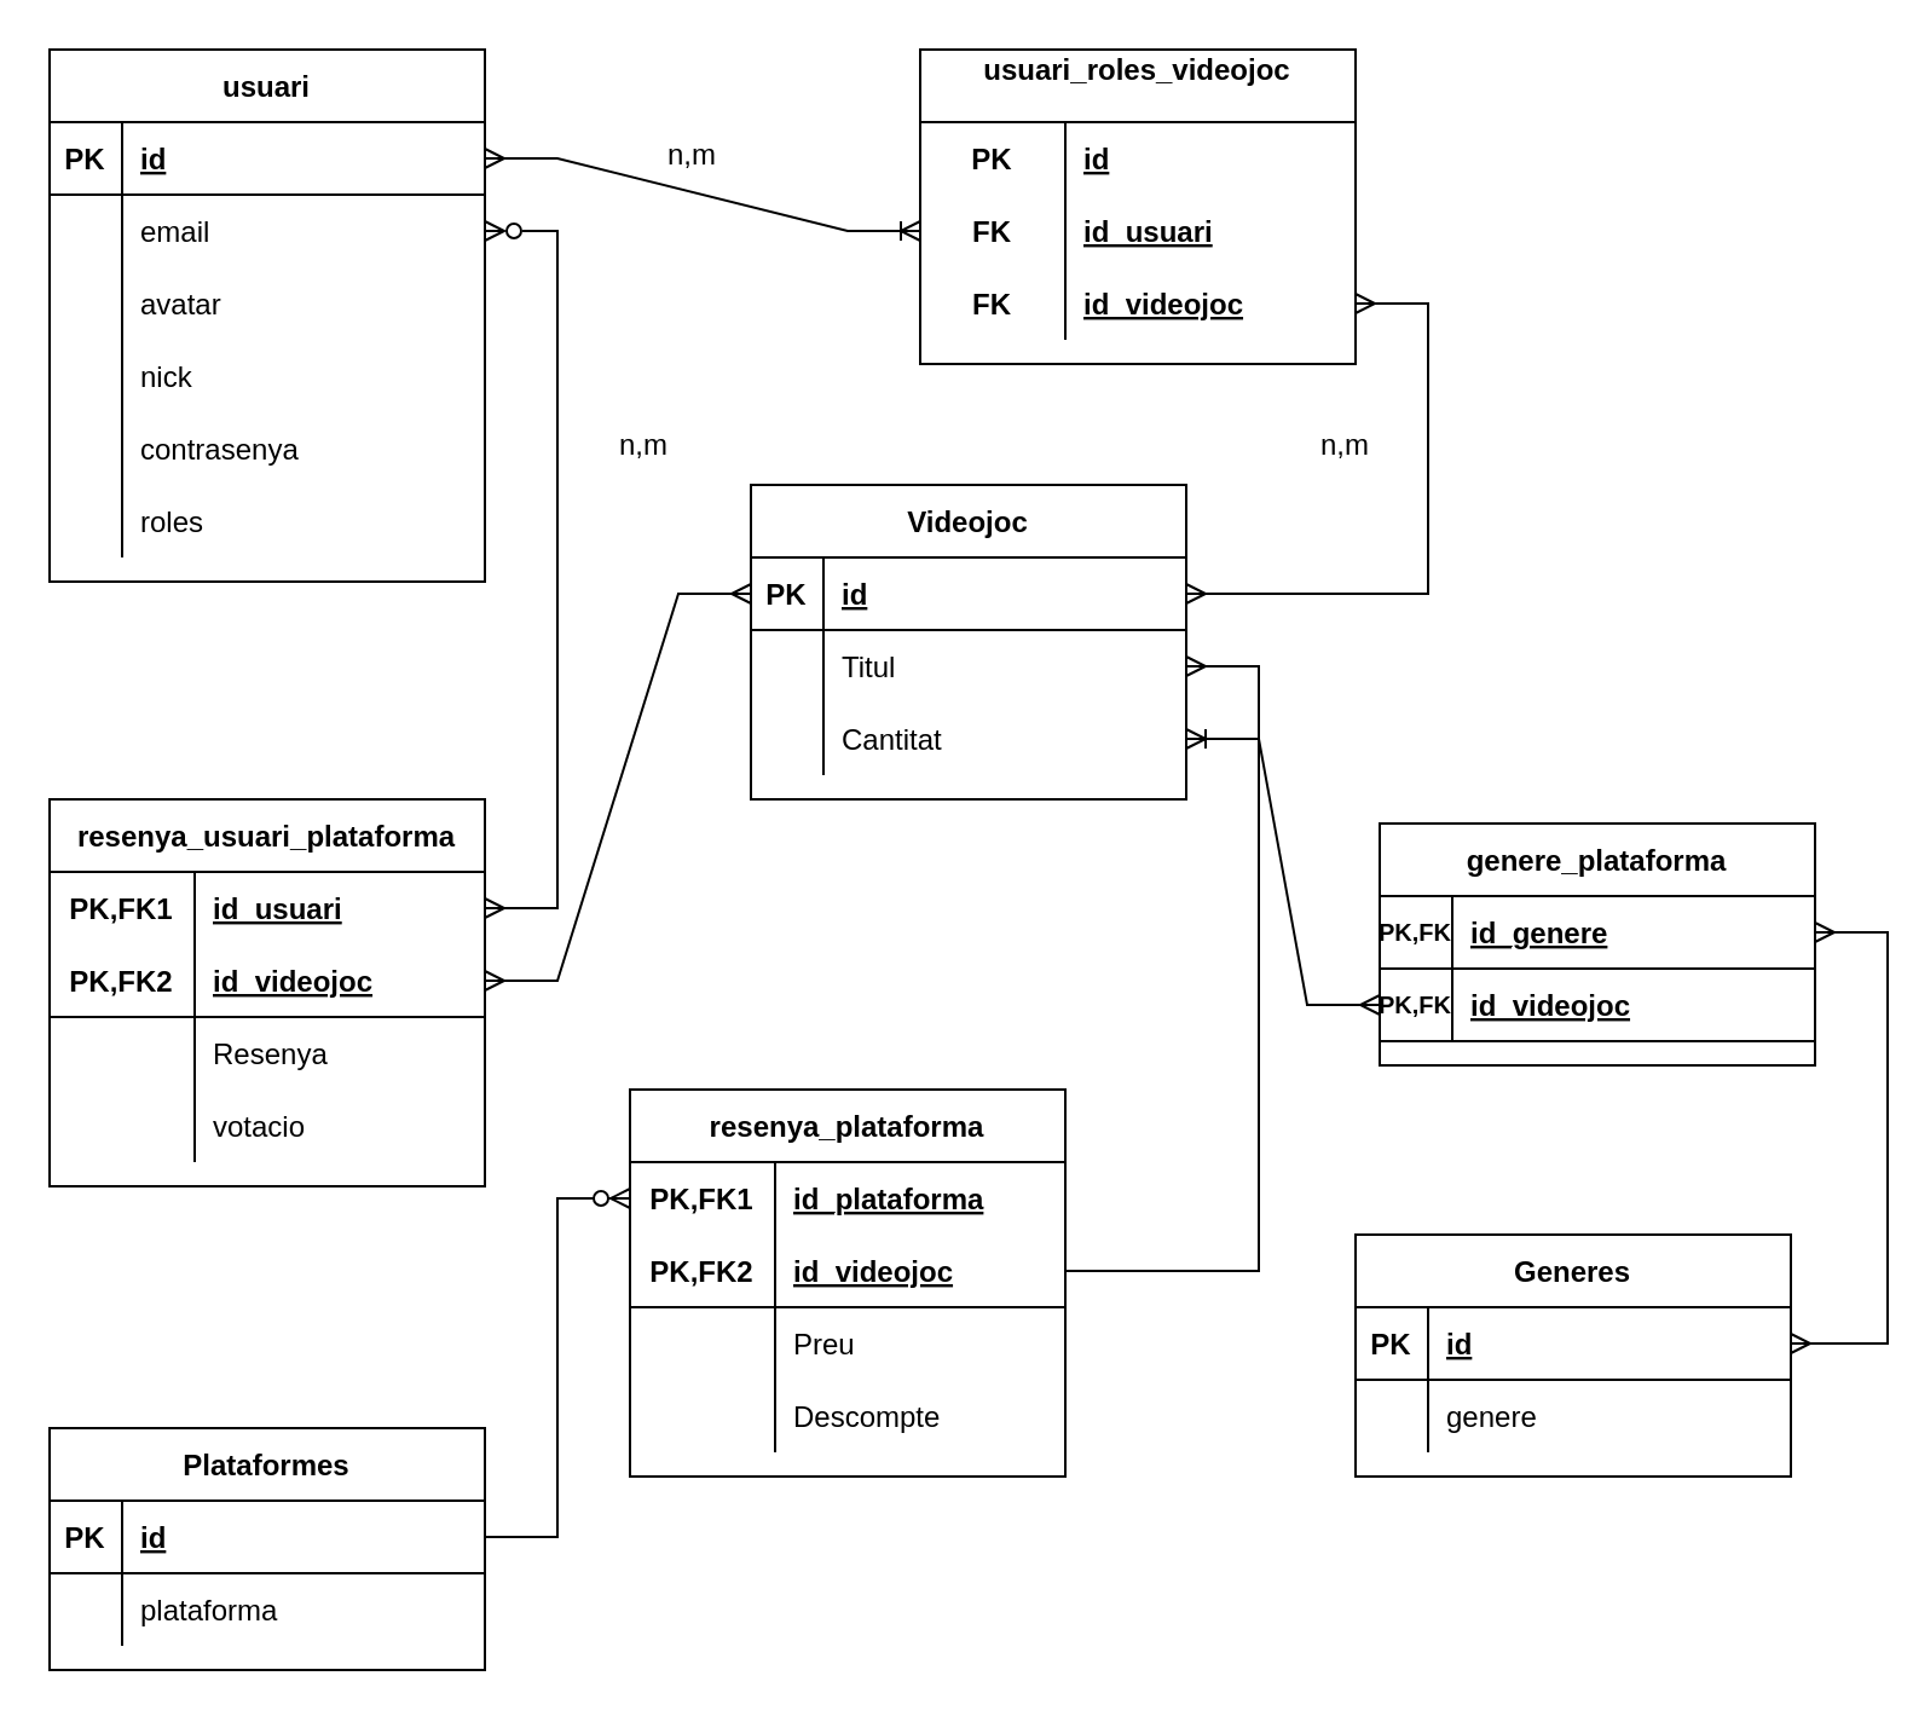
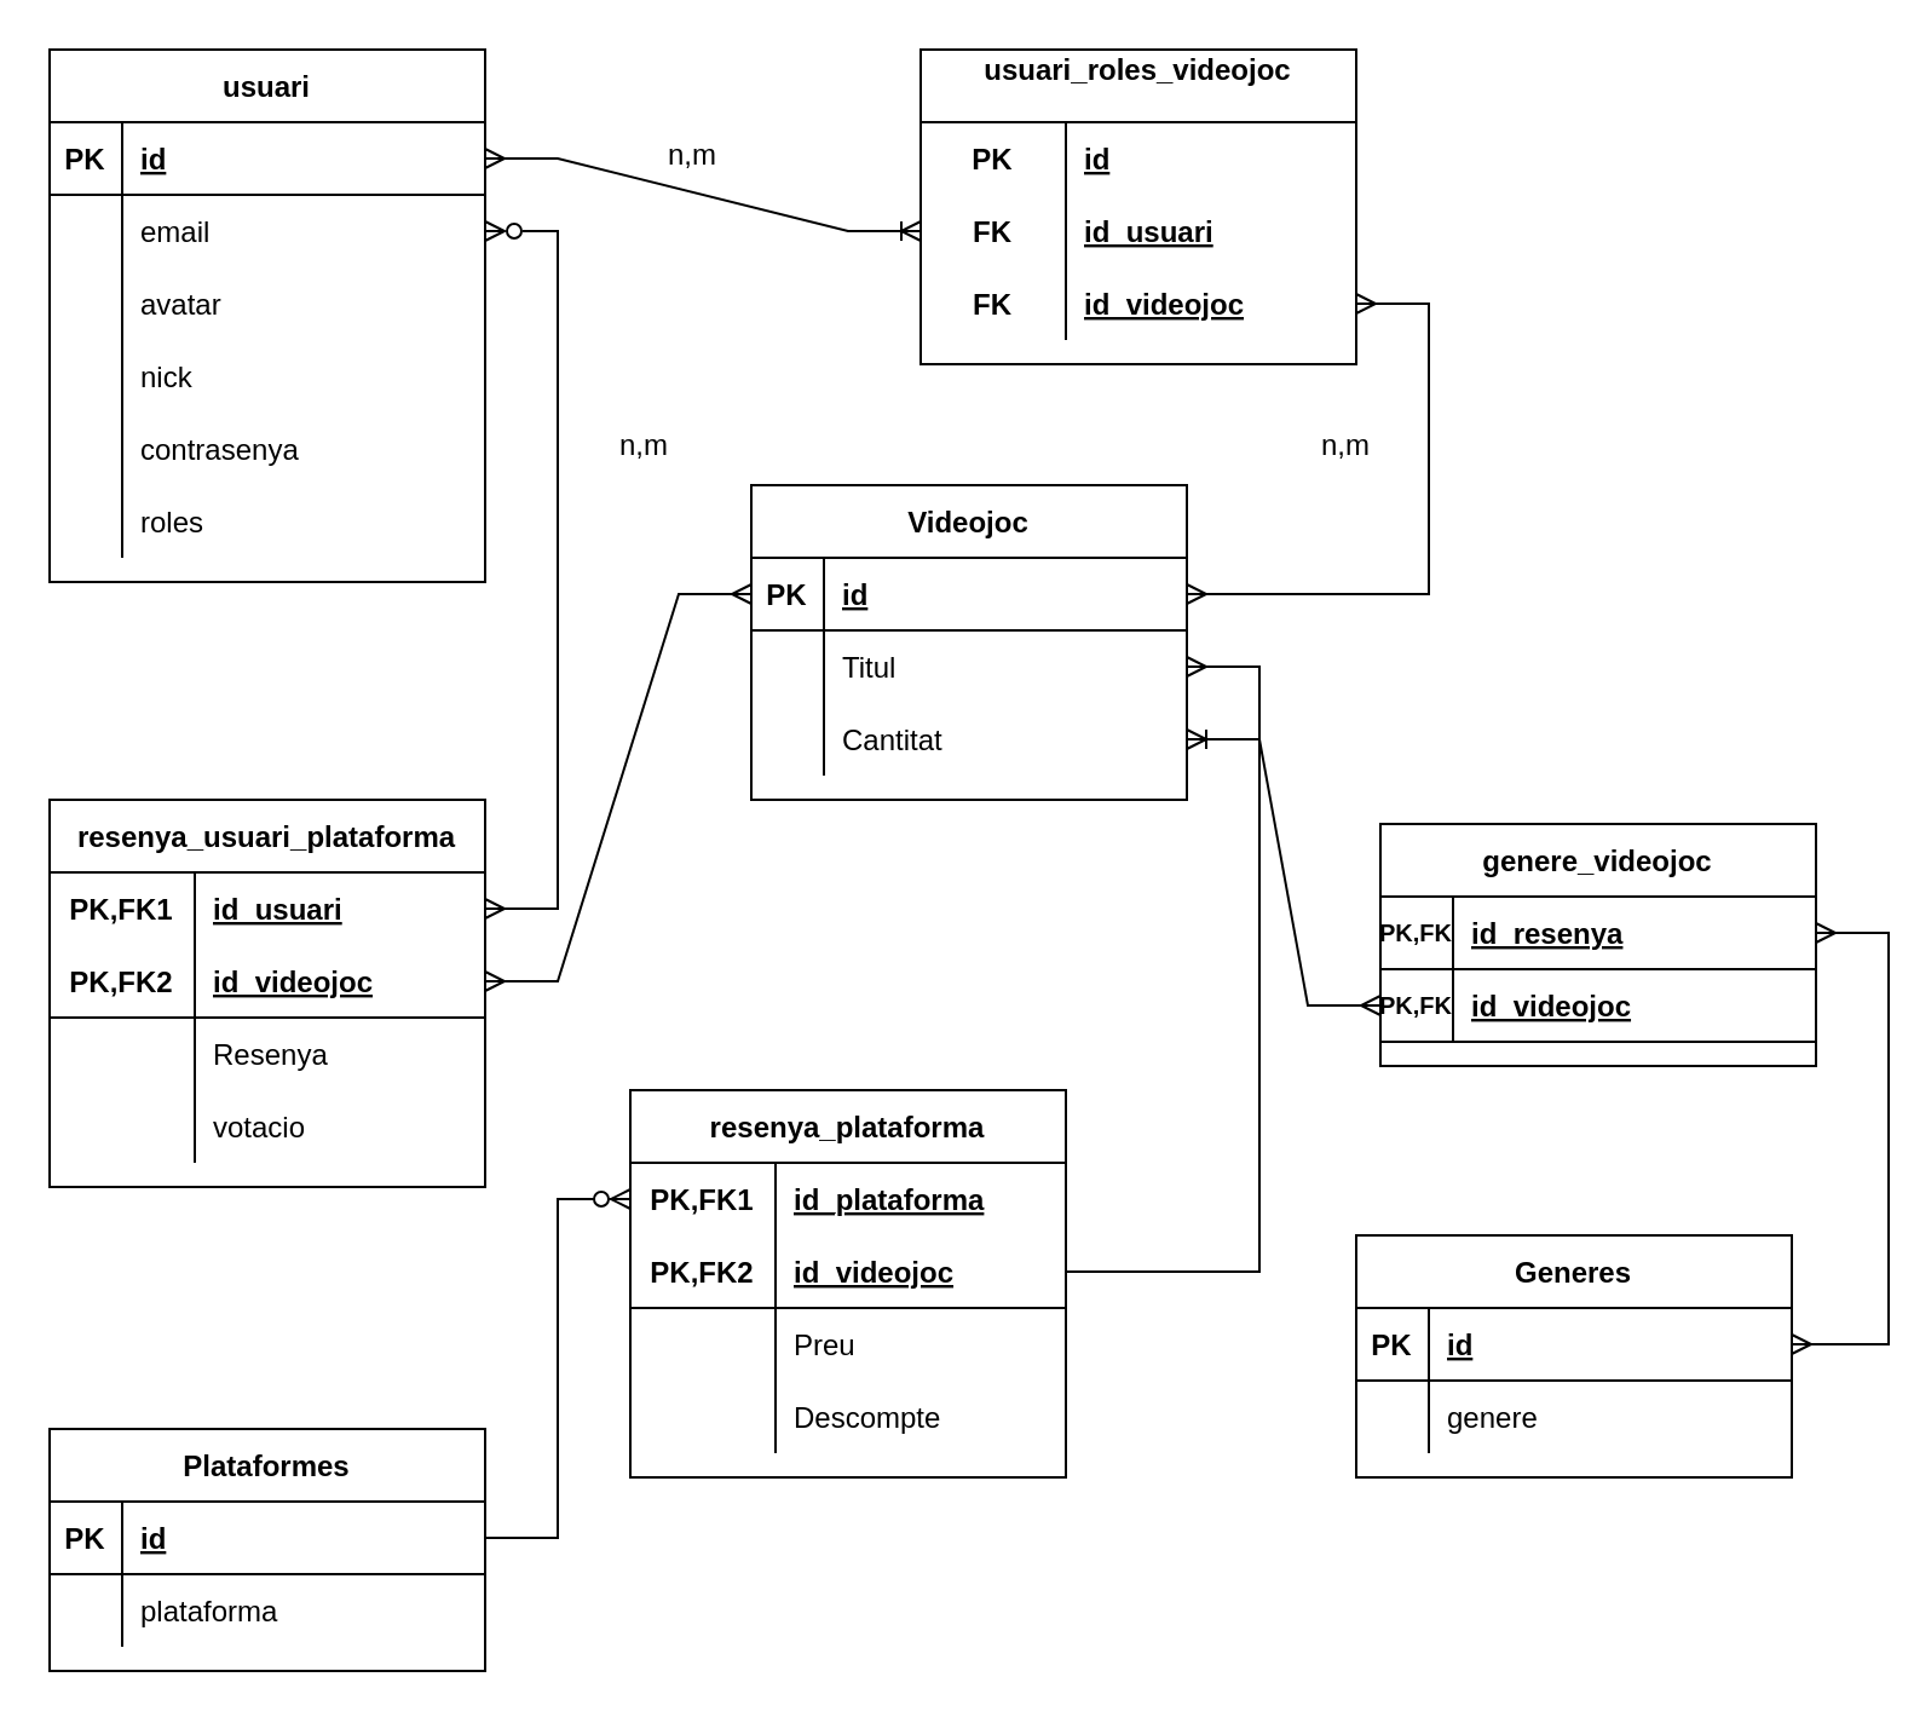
- <mxCell id="90" value="genere_plataforma" style="shape=table;startSize=30;container=1;collapsible=1;childLayout=tableLayout;fixedRows=1;rowLines=0;fontStyle=1;align=center;resizeLast=1;" vertex="1" parent="1"><mxGeometry x="570" y="340" width="180" height="100" as="geometry" /></mxCell>
+ <mxCell id="90" value="genere_videojoc" style="shape=table;startSize=30;container=1;collapsible=1;childLayout=tableLayout;fixedRows=1;rowLines=0;fontStyle=1;align=center;resizeLast=1;" vertex="1" parent="1"><mxGeometry x="570" y="340" width="180" height="100" as="geometry" /></mxCell>
- <mxCell id="93" value="id_genere" style="shape=partialRectangle;connectable=0;fillColor=none;top=0;left=0;bottom=0;right=0;align=left;spacingLeft=6;fontStyle=5;overflow=hidden;" vertex="1" parent="91"><mxGeometry x="30" width="150" height="30" as="geometry"><mxRectangle width="150" height="30" as="alternateBounds" /></mxGeometry></mxCell>
+ <mxCell id="93" value="id_resenya" style="shape=partialRectangle;connectable=0;fillColor=none;top=0;left=0;bottom=0;right=0;align=left;spacingLeft=6;fontStyle=5;overflow=hidden;" vertex="1" parent="91"><mxGeometry x="30" width="150" height="30" as="geometry"><mxRectangle width="150" height="30" as="alternateBounds" /></mxGeometry></mxCell>
